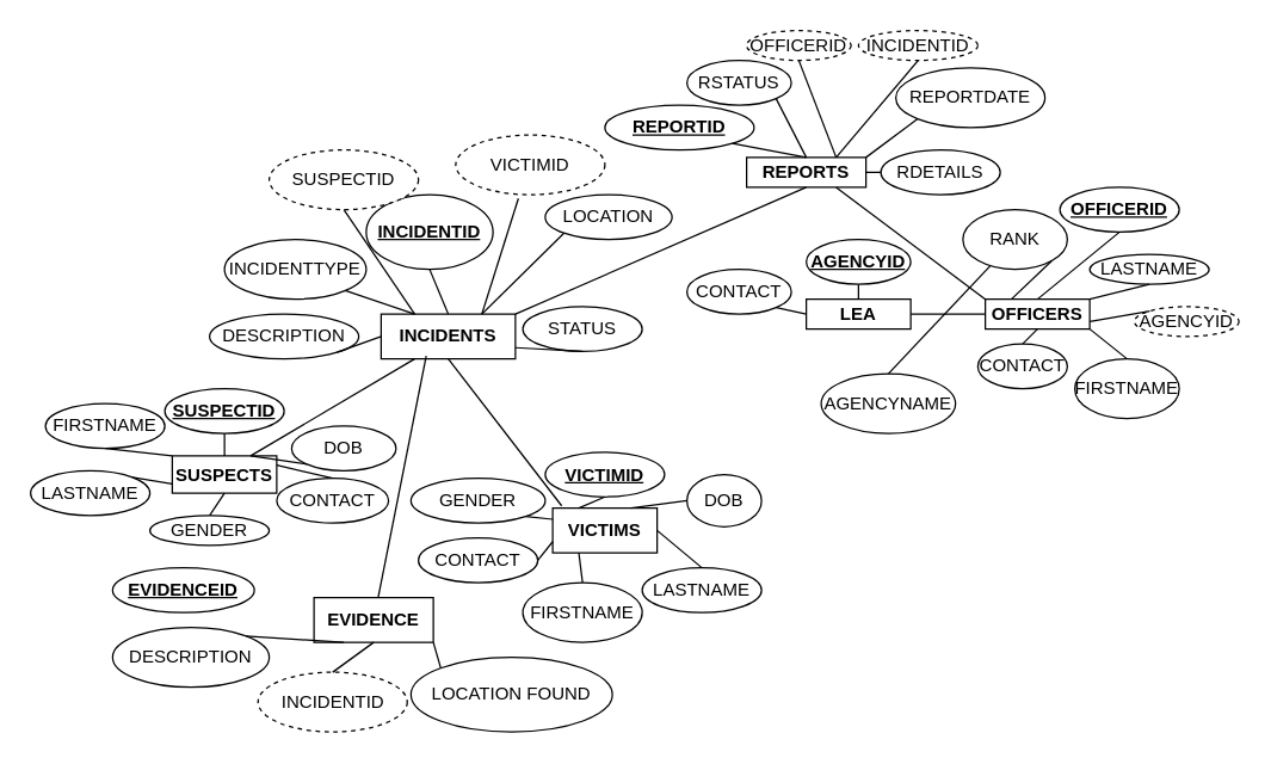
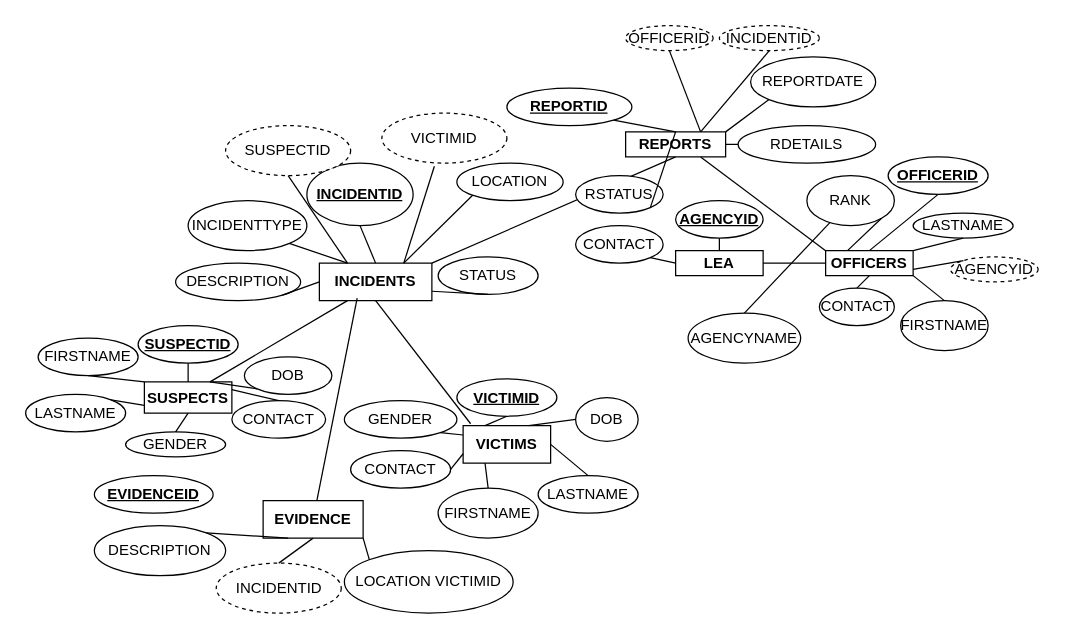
- <mxCell id="81" value="RSTATUS" style="ellipse;whiteSpace=wrap;html=1;" parent="1" vertex="1"><mxGeometry x="460" y="40" width="70" height="30" as="geometry" /></mxCell>
+ <mxCell id="81" value="RSTATUS" style="ellipse;whiteSpace=wrap;html=1;" parent="1" vertex="1"><mxGeometry x="460" y="140" width="70" height="30" as="geometry" /></mxCell>
- <mxCell id="78" value="RDETAILS" style="ellipse;whiteSpace=wrap;html=1;" parent="1" vertex="1"><mxGeometry x="590" y="100" width="80" height="30" as="geometry" /></mxCell>
+ <mxCell id="78" value="RDETAILS" style="ellipse;whiteSpace=wrap;html=1;" parent="1" vertex="1"><mxGeometry x="590" y="100" width="110" height="30" as="geometry" /></mxCell>
- <mxCell id="70" value="LOCATION FOUND" style="ellipse;whiteSpace=wrap;html=1;" parent="1" vertex="1"><mxGeometry x="275" y="440" width="135" height="50" as="geometry" /></mxCell>
+ <mxCell id="70" value="LOCATION VICTIMID" style="ellipse;whiteSpace=wrap;html=1;" parent="1" vertex="1"><mxGeometry x="275" y="440" width="135" height="50" as="geometry" /></mxCell>
